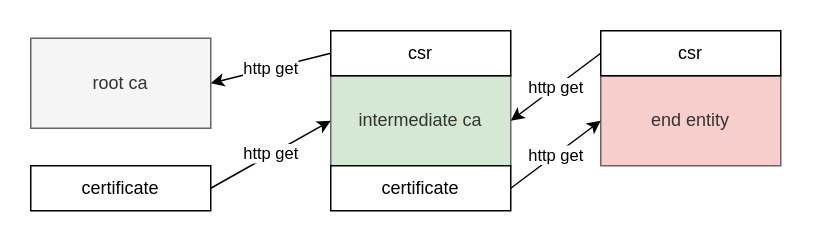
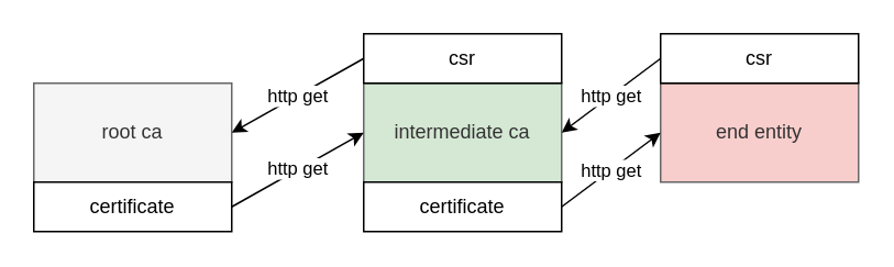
- <mxCell id="2" value="root ca" style="rounded=0;whiteSpace=wrap;html=1;fillColor=#f5f5f5;strokeColor=#666666;fontColor=#333333;" vertex="1" parent="1"><mxGeometry x="20" y="25" width="120" height="60" as="geometry" /></mxCell>
+ <mxCell id="2" value="root ca" style="rounded=0;whiteSpace=wrap;html=1;fillColor=#f5f5f5;strokeColor=#666666;fontColor=#333333;" vertex="1" parent="1"><mxGeometry x="20" y="50" width="120" height="60" as="geometry" /></mxCell>
